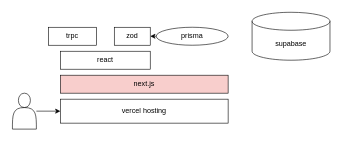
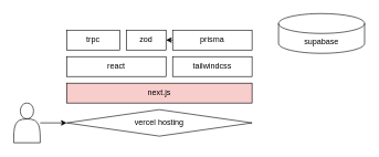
- <mxCell id="8" value="trpc" style="rounded=0;whiteSpace=wrap;html=1;" vertex="1" parent="1"><mxGeometry x="80" y="45" width="80" height="30" as="geometry" /></mxCell>
+ <mxCell id="8" value="trpc" style="rounded=0;whiteSpace=wrap;html=1;" vertex="1" parent="1"><mxGeometry x="100" y="45" width="80" height="30" as="geometry" /></mxCell>
- <mxCell id="6" value="prisma" style="ellipse;whiteSpace=wrap;html=1;" vertex="1" parent="1"><mxGeometry x="260" y="45" width="120" height="30" as="geometry" /></mxCell>
+ <mxCell id="6" value="prisma" style="rounded=0;whiteSpace=wrap;html=1;" vertex="1" parent="1"><mxGeometry x="260" y="45" width="120" height="30" as="geometry" /></mxCell>
- <mxCell id="2" value="supabase" style="shape=cylinder3;whiteSpace=wrap;html=1;boundedLbl=1;backgroundOutline=1;size=15;" vertex="1" parent="1"><mxGeometry x="420" y="20" width="130" height="80" as="geometry" /></mxCell>
+ <mxCell id="2" value="supabase" style="shape=cylinder3;whiteSpace=wrap;html=1;boundedLbl=1;backgroundOutline=1;size=15;" vertex="1" parent="1"><mxGeometry x="420" y="20" width="130" height="60" as="geometry" /></mxCell>
+ <mxCell id="10" value="tailwindcss" style="rounded=0;whiteSpace=wrap;html=1;" vertex="1" parent="1"><mxGeometry x="260" y="85" width="120" height="30" as="geometry" /></mxCell>
- <mxCell id="4" value="vercel hosting" style="rounded=0;whiteSpace=wrap;html=1;" vertex="1" parent="1"><mxGeometry x="100" y="165" width="280" height="40" as="geometry" /></mxCell>
+ <mxCell id="4" value="vercel hosting" style="rhombus;whiteSpace=wrap;html=1;" vertex="1" parent="1"><mxGeometry x="100" y="165" width="280" height="40" as="geometry" /></mxCell>
